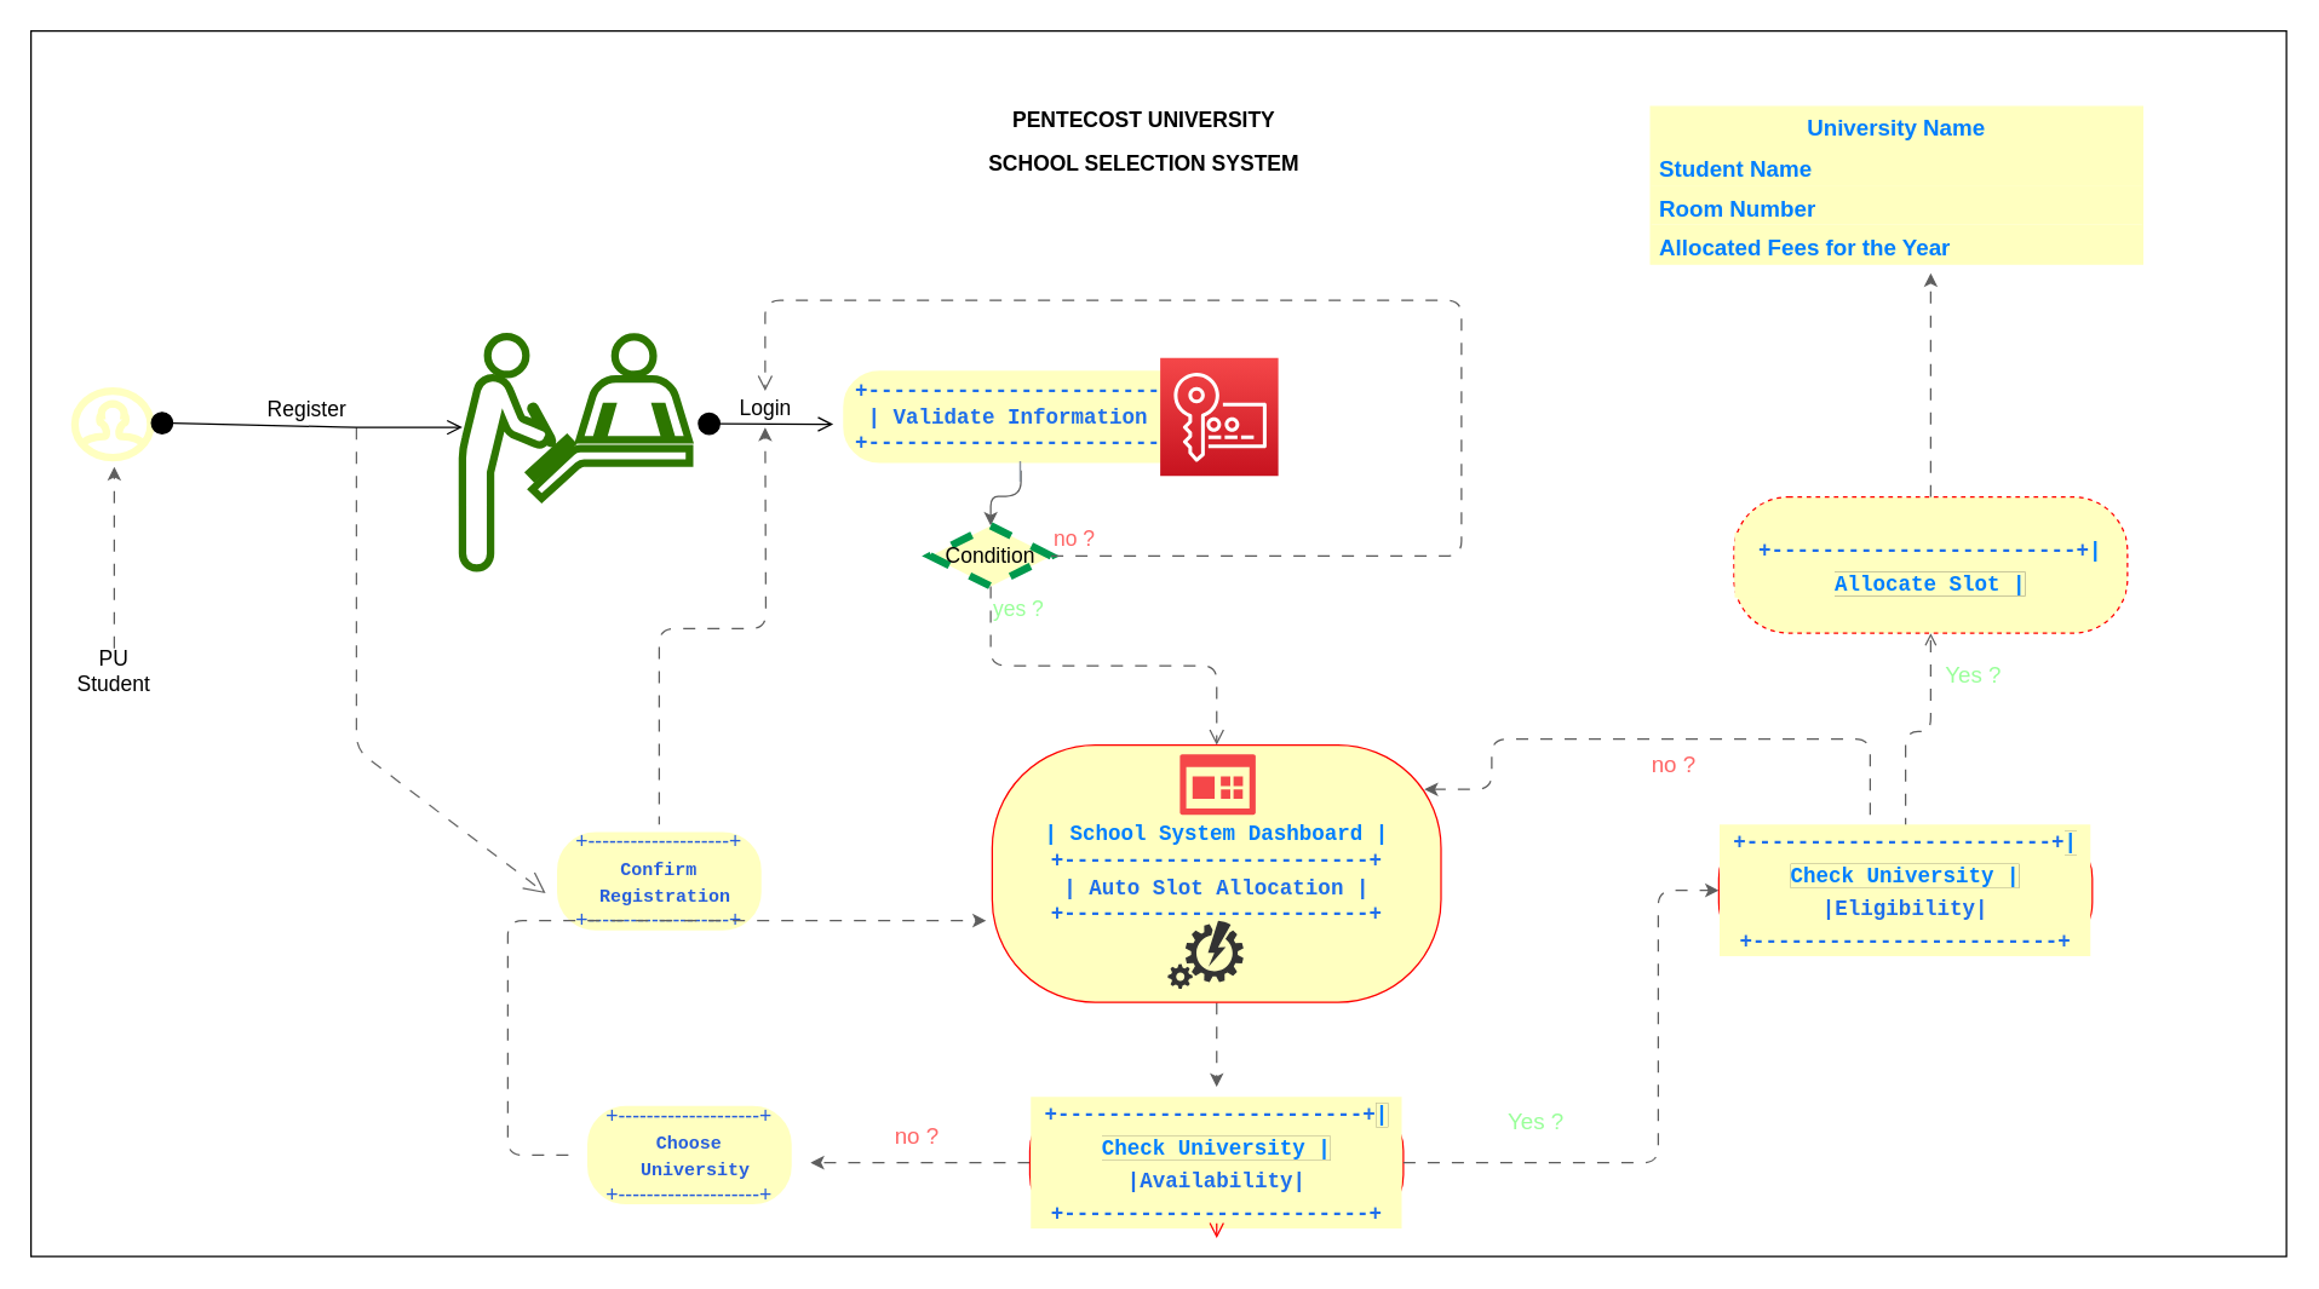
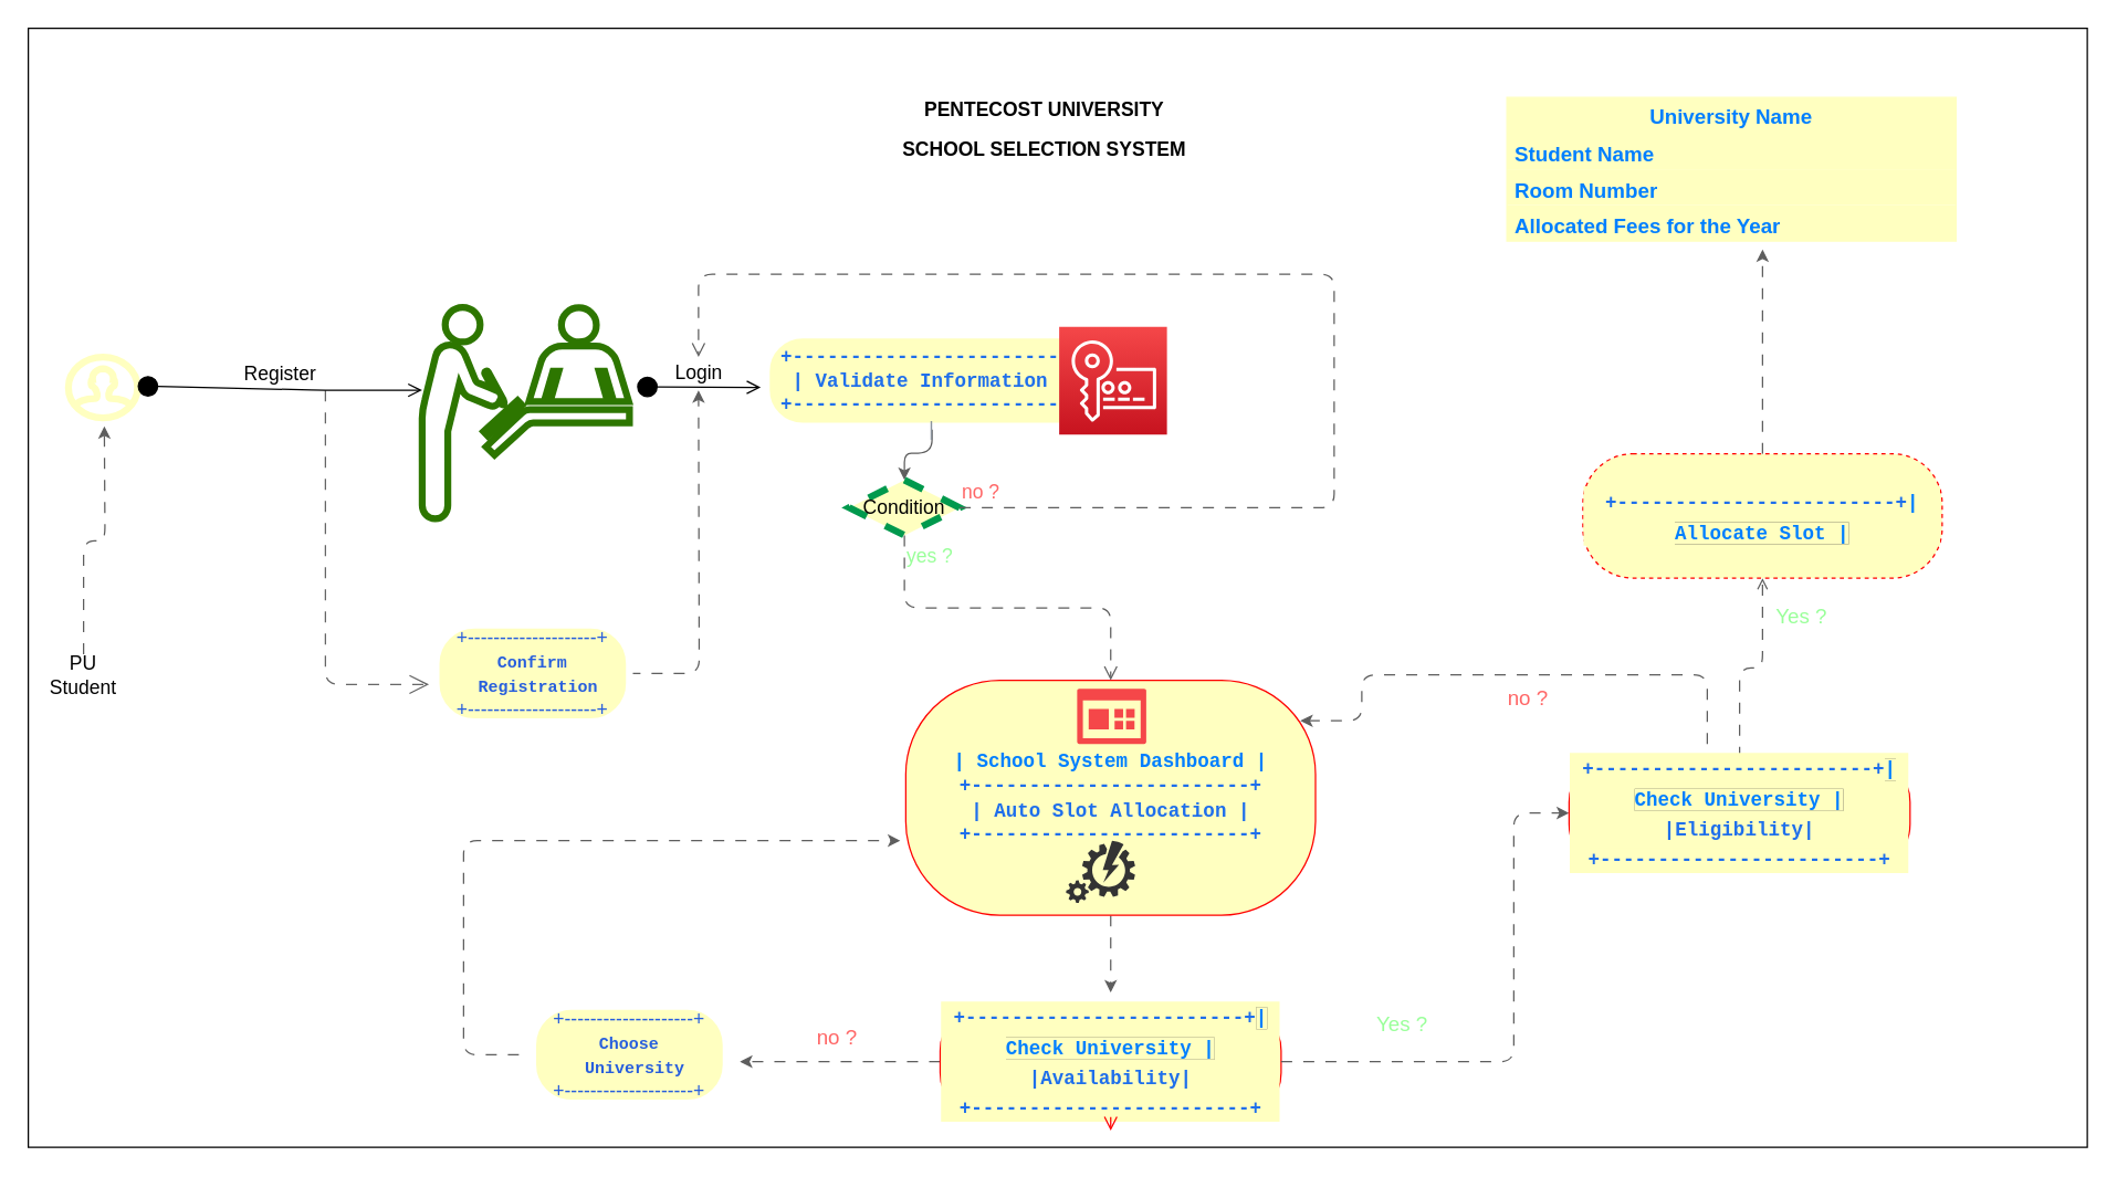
- <mxCell id="5" value="PU Student&lt;br&gt;" style="text;html=1;strokeColor=none;fillColor=none;align=center;verticalAlign=middle;whiteSpace=wrap;rounded=0;strokeWidth=5;fontSize=14;" parent="1" vertex="1"><mxGeometry x="45" y="428" width="60" height="30" as="geometry" /></mxCell>
+ <mxCell id="5" value="PU Student&lt;br&gt;" style="text;html=1;strokeColor=none;fillColor=none;align=center;verticalAlign=middle;whiteSpace=wrap;rounded=0;strokeWidth=5;fontSize=14;" parent="1" vertex="1"><mxGeometry x="30" y="473" width="60" height="30" as="geometry" /></mxCell>
- <mxCell id="18" value="&lt;font color=&quot;#275edd&quot;&gt;+--------------------+&lt;br&gt;&lt;font style=&quot;font-family: SFMono-Regular, Menlo, Monaco, Consolas, &amp;quot;Liberation Mono&amp;quot;, &amp;quot;Courier New&amp;quot;, monospace; font-weight: 700; text-align: left; font-size: 12px;&quot;&gt;Confirm&lt;br&gt;&amp;nbsp; Registration&lt;/font&gt;&lt;span style=&quot;font-family: SFMono-Regular, Menlo, Monaco, Consolas, &amp;quot;Liberation Mono&amp;quot;, &amp;quot;Courier New&amp;quot;, monospace; font-weight: 700; text-align: left; font-size: 10px;&quot;&gt;&amp;nbsp;&lt;/span&gt;&lt;br&gt;+--------------------+&lt;/font&gt;" style="rounded=1;whiteSpace=wrap;html=1;arcSize=40;fontColor=#000000;fillColor=#ffffc0;strokeColor=#FFFFFF;strokeWidth=5;fontSize=14;" parent="1" vertex="1"><mxGeometry x="365" y="547" width="140" height="70" as="geometry" /></mxCell>
+ <mxCell id="18" value="&lt;font color=&quot;#275edd&quot;&gt;+--------------------+&lt;br&gt;&lt;font style=&quot;font-family: SFMono-Regular, Menlo, Monaco, Consolas, &amp;quot;Liberation Mono&amp;quot;, &amp;quot;Courier New&amp;quot;, monospace; font-weight: 700; text-align: left; font-size: 12px;&quot;&gt;Confirm&lt;br&gt;&amp;nbsp; Registration&lt;/font&gt;&lt;span style=&quot;font-family: SFMono-Regular, Menlo, Monaco, Consolas, &amp;quot;Liberation Mono&amp;quot;, &amp;quot;Courier New&amp;quot;, monospace; font-weight: 700; text-align: left; font-size: 10px;&quot;&gt;&amp;nbsp;&lt;/span&gt;&lt;br&gt;+--------------------+&lt;/font&gt;" style="rounded=1;whiteSpace=wrap;html=1;arcSize=40;fontColor=#000000;fillColor=#ffffc0;strokeColor=#FFFFFF;strokeWidth=5;fontSize=14;" parent="1" vertex="1"><mxGeometry x="315" y="452" width="140" height="70" as="geometry" /></mxCell>
